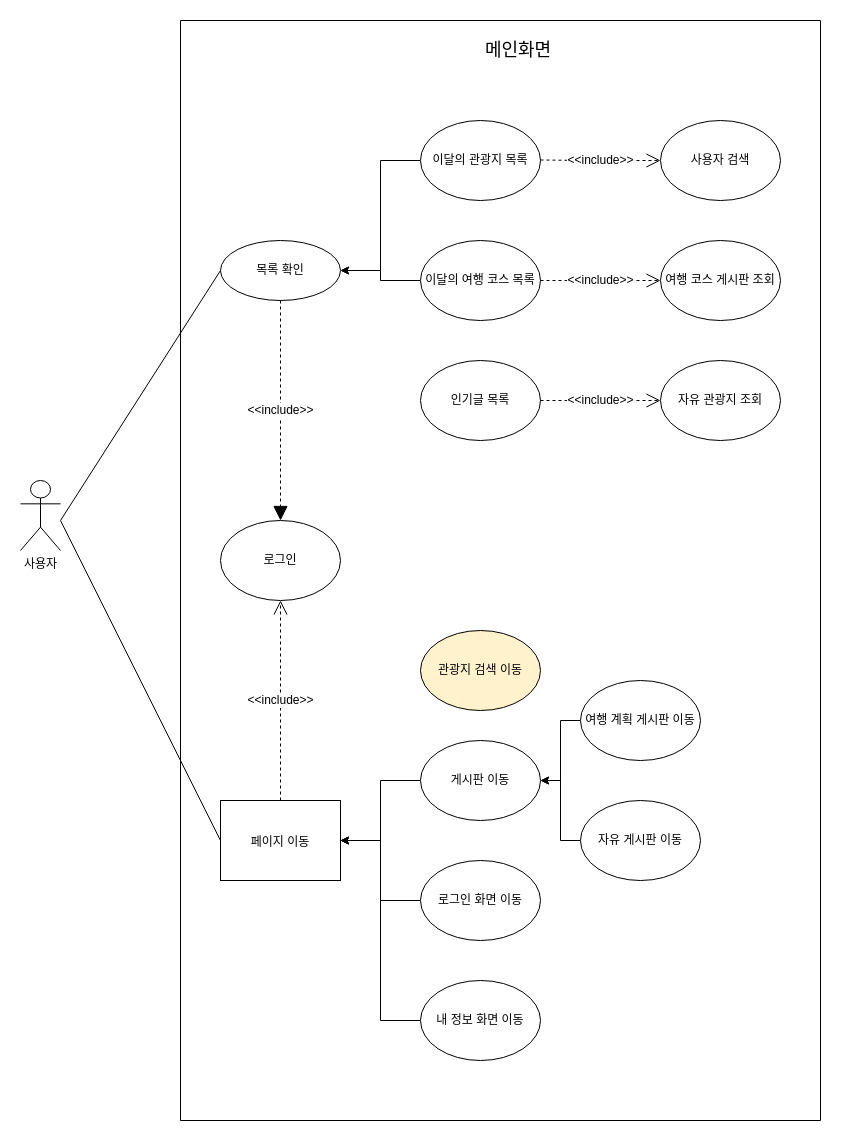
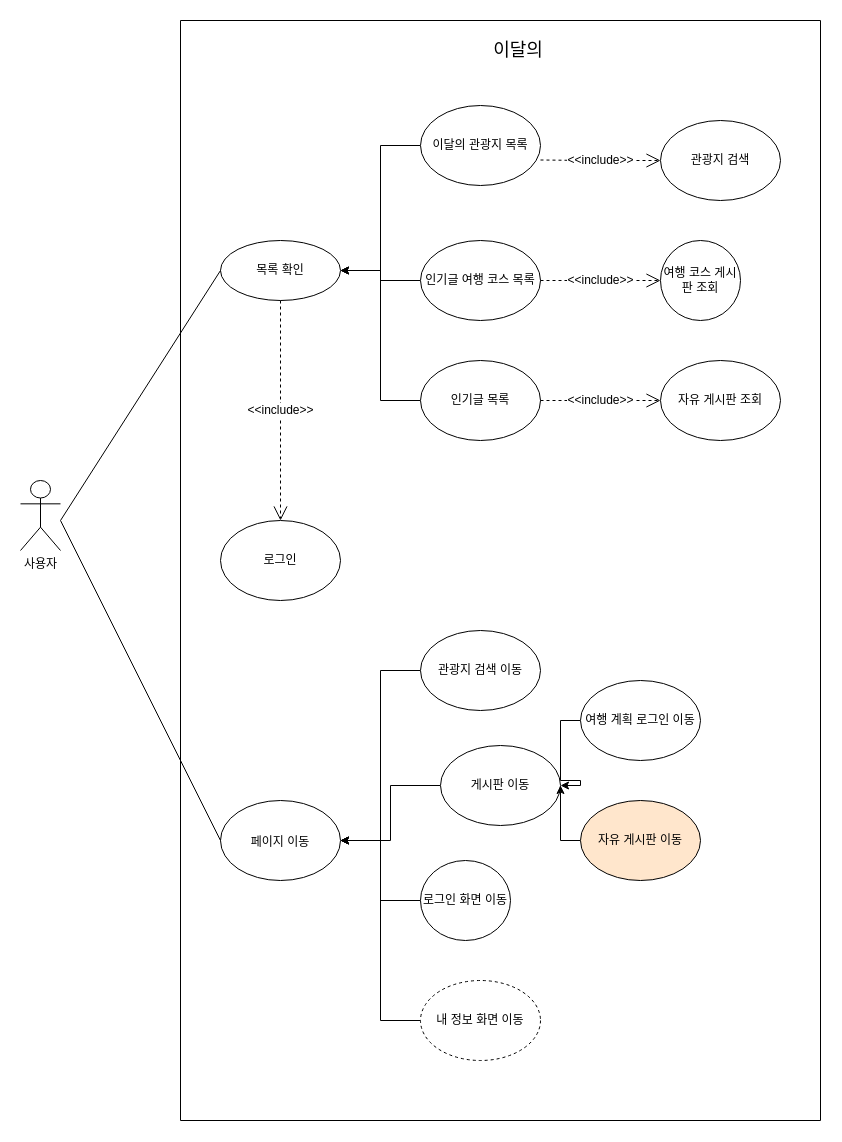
- <mxCell id="18" value="&lt;font style=&quot;font-size: 18px;&quot;&gt;메인화면&amp;nbsp;&lt;/font&gt;" style="text;html=1;align=center;verticalAlign=middle;resizable=0;points=[];autosize=1;strokeColor=none;fillColor=none;" parent="3" vertex="1"><mxGeometry x="290" y="10" width="100" height="40" as="geometry" /></mxCell>
+ <mxCell id="18" value="&lt;font style=&quot;font-size: 18px;&quot;&gt;이달의&amp;nbsp;&lt;/font&gt;" style="text;html=1;align=center;verticalAlign=middle;resizable=0;points=[];autosize=1;strokeColor=none;fillColor=none;" parent="3" vertex="1"><mxGeometry x="290" y="10" width="100" height="40" as="geometry" /></mxCell>
- <mxCell id="5" value="이달의 관광지 목록" style="ellipse;whiteSpace=wrap;html=1;" parent="3" vertex="1"><mxGeometry x="240" y="100" width="120" height="80" as="geometry" /></mxCell>
+ <mxCell id="5" value="이달의 관광지 목록" style="ellipse;whiteSpace=wrap;html=1;" parent="3" vertex="1"><mxGeometry x="240" y="85" width="120" height="80" as="geometry" /></mxCell>
- <mxCell id="24" value="사용자 검색" style="ellipse;whiteSpace=wrap;html=1;" parent="3" vertex="1"><mxGeometry x="480" y="100" width="120" height="80" as="geometry" /></mxCell>
+ <mxCell id="24" value="관광지 검색" style="ellipse;whiteSpace=wrap;html=1;" parent="3" vertex="1"><mxGeometry x="480" y="100" width="120" height="80" as="geometry" /></mxCell>
- <mxCell id="7" value="이달의 여행 코스 목록" style="ellipse;whiteSpace=wrap;html=1;" parent="3" vertex="1"><mxGeometry x="240" y="220" width="120" height="80" as="geometry" /></mxCell>
+ <mxCell id="7" value="인기글 여행 코스 목록" style="ellipse;whiteSpace=wrap;html=1;" parent="3" vertex="1"><mxGeometry x="240" y="220" width="120" height="80" as="geometry" /></mxCell>
- <mxCell id="25" value="여행 코스 게시판 조회" style="ellipse;whiteSpace=wrap;html=1;" parent="3" vertex="1"><mxGeometry x="480" y="220" width="120" height="80" as="geometry" /></mxCell>
+ <mxCell id="25" value="여행 코스 게시판 조회" style="ellipse;whiteSpace=wrap;html=1;" parent="3" vertex="1"><mxGeometry x="480" y="220" width="80" height="80" as="geometry" /></mxCell>
+ <mxCell id="8" style="edgeStyle=orthogonalEdgeStyle;rounded=0;orthogonalLoop=1;jettySize=auto;html=1;entryX=1;entryY=0.5;entryDx=0;entryDy=0;fontSize=12;" edge="1" parent="3" source="9" target="31"><mxGeometry relative="1" as="geometry" /></mxCell>
- <mxCell id="26" value="자유 관광지 조회" style="ellipse;whiteSpace=wrap;html=1;" parent="3" vertex="1"><mxGeometry x="480" y="340" width="120" height="80" as="geometry" /></mxCell>
+ <mxCell id="26" value="자유 게시판 조회" style="ellipse;whiteSpace=wrap;html=1;" parent="3" vertex="1"><mxGeometry x="480" y="340" width="120" height="80" as="geometry" /></mxCell>
- <mxCell id="32" value="&amp;lt;&amp;lt;include&amp;gt;&amp;gt;" style="endArrow=block;endSize=12;dashed=1;html=1;rounded=0;fontSize=12;exitX=0.5;exitY=1;exitDx=0;exitDy=0;entryX=0.5;entryY=0;entryDx=0;entryDy=0;" edge="1" parent="3" source="31" target="30"><mxGeometry width="160" relative="1" as="geometry"><mxPoint x="370" y="259.5" as="sourcePoint" /><mxPoint x="480" y="260" as="targetPoint" /></mxGeometry></mxCell>
+ <mxCell id="32" value="&amp;lt;&amp;lt;include&amp;gt;&amp;gt;" style="endArrow=open;endSize=12;dashed=1;html=1;rounded=0;fontSize=12;exitX=0.5;exitY=1;exitDx=0;exitDy=0;entryX=0.5;entryY=0;entryDx=0;entryDy=0;" edge="1" parent="3" source="31" target="30"><mxGeometry width="160" relative="1" as="geometry"><mxPoint x="370" y="259.5" as="sourcePoint" /><mxPoint x="480" y="260" as="targetPoint" /></mxGeometry></mxCell>
- <mxCell id="13" value="관광지 검색 이동" style="ellipse;whiteSpace=wrap;html=1;fillColor=#fff2cc;" parent="3" vertex="1"><mxGeometry x="240" y="610" width="120" height="80" as="geometry" /></mxCell>
+ <mxCell id="13" value="관광지 검색 이동" style="ellipse;whiteSpace=wrap;html=1;" parent="3" vertex="1"><mxGeometry x="240" y="610" width="120" height="80" as="geometry" /></mxCell>
- <mxCell id="33" value="&amp;lt;&amp;lt;include&amp;gt;&amp;gt;" style="endArrow=open;endSize=12;dashed=1;html=1;rounded=0;fontSize=12;exitX=0.5;exitY=0;exitDx=0;exitDy=0;entryX=0.5;entryY=1;entryDx=0;entryDy=0;" edge="1" parent="3" source="19" target="30"><mxGeometry width="160" relative="1" as="geometry"><mxPoint x="370" y="259.5" as="sourcePoint" /><mxPoint x="480" y="260" as="targetPoint" /></mxGeometry></mxCell>
+ <mxCell id="12" style="edgeStyle=orthogonalEdgeStyle;rounded=0;orthogonalLoop=1;jettySize=auto;html=1;entryX=1;entryY=0.5;entryDx=0;entryDy=0;fontSize=12;" parent="3" source="13" target="19" edge="1"><mxGeometry relative="1" as="geometry" /></mxCell>
- <mxCell id="21" value="여행 계획 게시판 이동" style="ellipse;whiteSpace=wrap;html=1;fontSize=12;" parent="3" vertex="1"><mxGeometry x="400" y="660" width="120" height="80" as="geometry" /></mxCell>
+ <mxCell id="21" value="여행 계획 로그인 이동" style="ellipse;whiteSpace=wrap;html=1;fontSize=12;" parent="3" vertex="1"><mxGeometry x="400" y="660" width="120" height="80" as="geometry" /></mxCell>
- <mxCell id="11" value="게시판 이동" style="ellipse;whiteSpace=wrap;html=1;" parent="3" vertex="1"><mxGeometry x="240" y="720" width="120" height="80" as="geometry" /></mxCell>
+ <mxCell id="11" value="게시판 이동" style="ellipse;whiteSpace=wrap;html=1;" parent="3" vertex="1"><mxGeometry x="260" y="725" width="120" height="80" as="geometry" /></mxCell>
- <mxCell id="19" value="&lt;font style=&quot;font-size: 12px;&quot;&gt;페이지 이동&lt;/font&gt;" style="whiteSpace=wrap;html=1;fontSize=18;rounded=0;" parent="3" vertex="1"><mxGeometry x="40" y="780" width="120" height="80" as="geometry" /></mxCell>
+ <mxCell id="19" value="&lt;font style=&quot;font-size: 12px;&quot;&gt;페이지 이동&lt;/font&gt;" style="ellipse;whiteSpace=wrap;html=1;fontSize=18;" parent="3" vertex="1"><mxGeometry x="40" y="780" width="120" height="80" as="geometry" /></mxCell>
- <mxCell id="23" value="자유 게시판 이동" style="ellipse;whiteSpace=wrap;html=1;fontSize=12;" parent="3" vertex="1"><mxGeometry x="400" y="780" width="120" height="80" as="geometry" /></mxCell>
+ <mxCell id="23" value="자유 게시판 이동" style="ellipse;whiteSpace=wrap;html=1;fontSize=12;fillColor=#ffe6cc;" parent="3" vertex="1"><mxGeometry x="400" y="780" width="120" height="80" as="geometry" /></mxCell>
- <mxCell id="15" value="로그인 화면 이동" style="ellipse;whiteSpace=wrap;html=1;" parent="3" vertex="1"><mxGeometry x="240" y="840" width="120" height="80" as="geometry" /></mxCell>
+ <mxCell id="15" value="로그인 화면 이동" style="ellipse;whiteSpace=wrap;html=1;" parent="3" vertex="1"><mxGeometry x="240" y="840" width="90" height="80" as="geometry" /></mxCell>
- <mxCell id="17" value="내 정보 화면 이동" style="ellipse;whiteSpace=wrap;html=1;" parent="3" vertex="1"><mxGeometry x="240" y="960" width="120" height="80" as="geometry" /></mxCell>
+ <mxCell id="17" value="내 정보 화면 이동" style="ellipse;whiteSpace=wrap;html=1;dashed=1;" parent="3" vertex="1"><mxGeometry x="240" y="960" width="120" height="80" as="geometry" /></mxCell>
